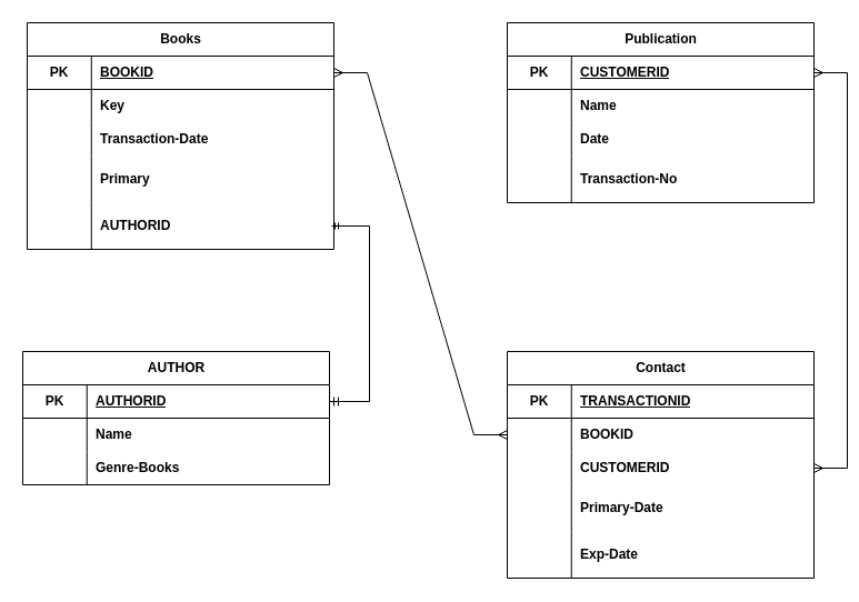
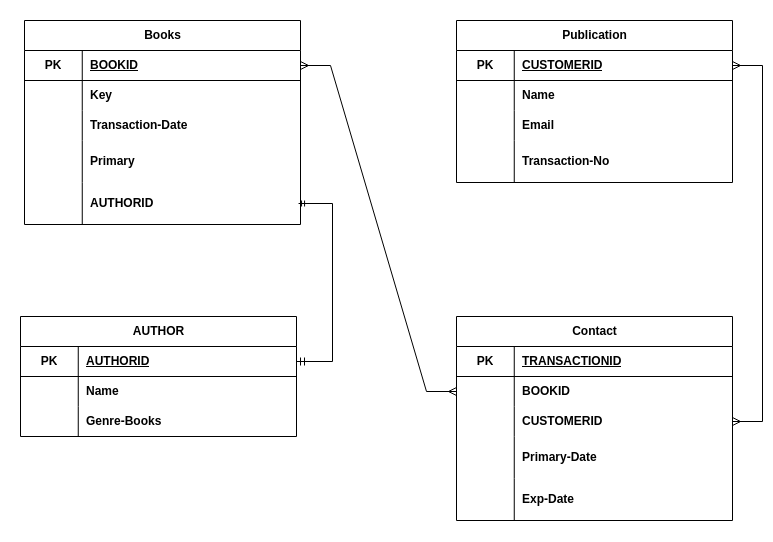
- <mxCell id="37" value="&lt;b&gt;Date&lt;/b&gt;" style="shape=partialRectangle;connectable=0;fillColor=none;top=0;left=0;bottom=0;right=0;align=left;spacingLeft=6;overflow=hidden;whiteSpace=wrap;html=1;" vertex="1" parent="35"><mxGeometry x="57.75" width="218.25" height="30" as="geometry"><mxRectangle width="218.25" height="30" as="alternateBounds" /></mxGeometry></mxCell>
+ <mxCell id="37" value="&lt;b&gt;Email&lt;/b&gt;" style="shape=partialRectangle;connectable=0;fillColor=none;top=0;left=0;bottom=0;right=0;align=left;spacingLeft=6;overflow=hidden;whiteSpace=wrap;html=1;" vertex="1" parent="35"><mxGeometry x="57.75" width="218.25" height="30" as="geometry"><mxRectangle width="218.25" height="30" as="alternateBounds" /></mxGeometry></mxCell>
